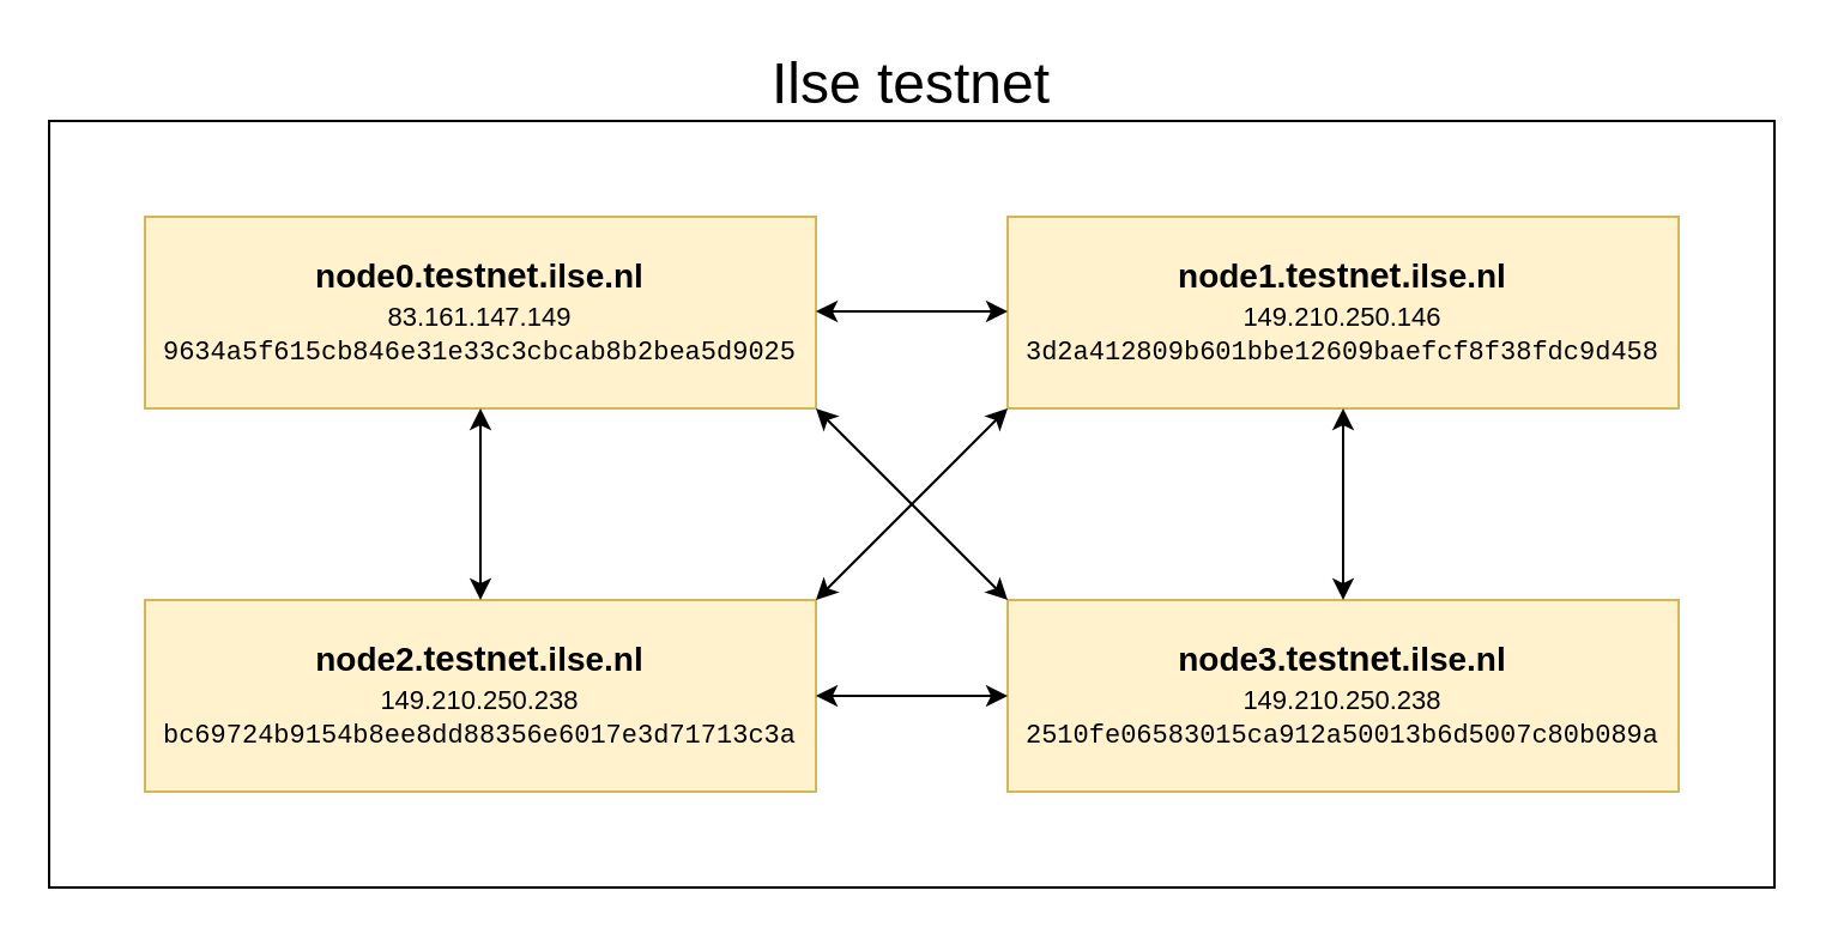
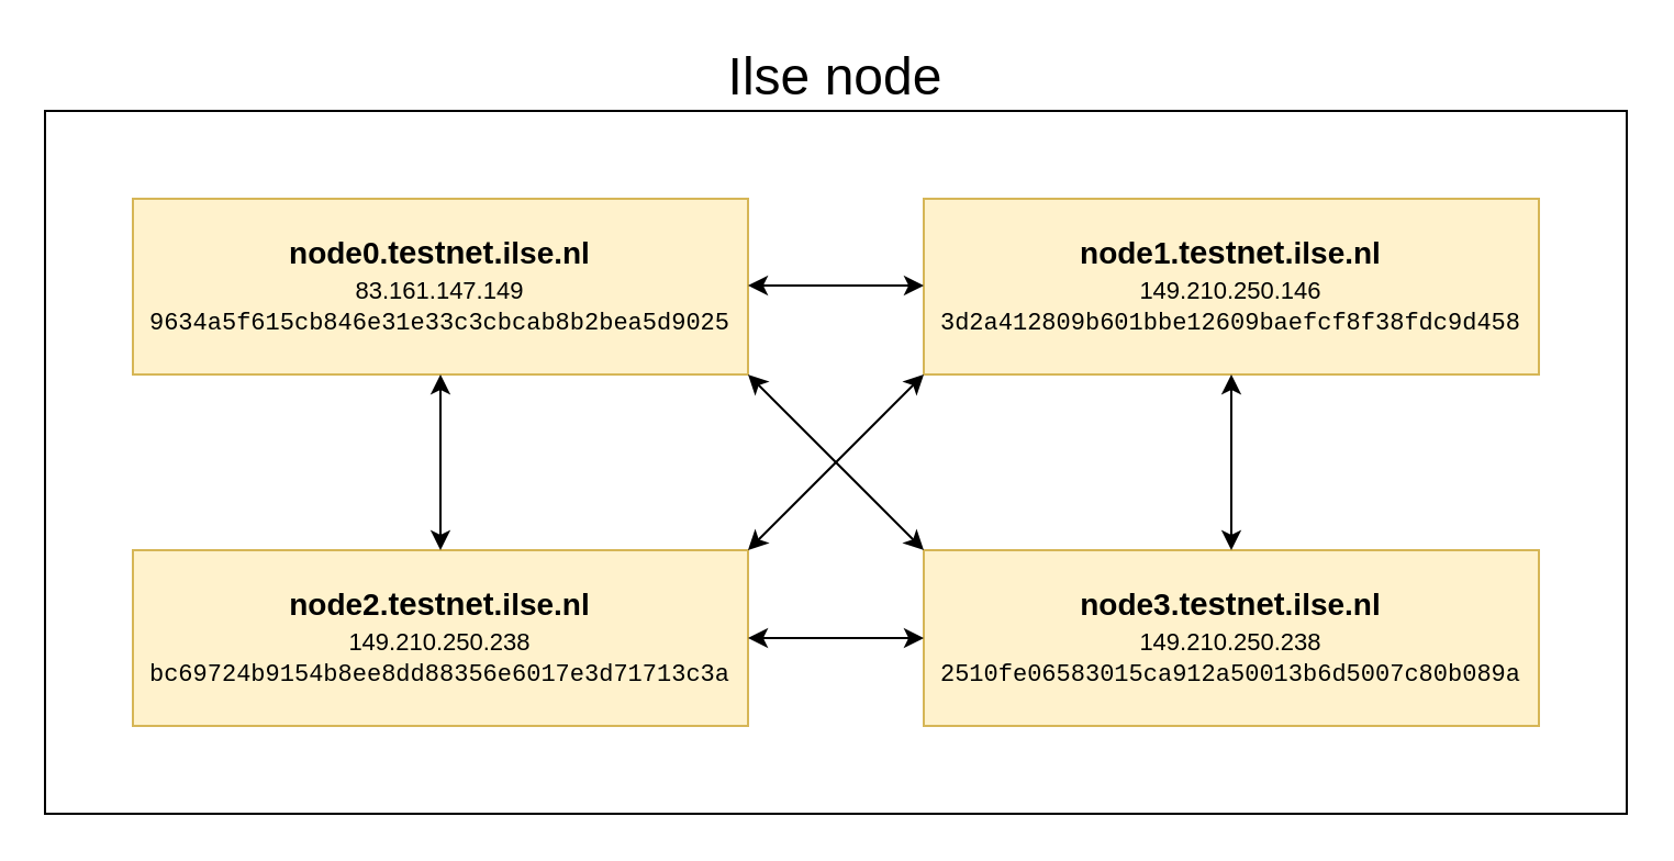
- <mxCell id="13" value="Ilse testnet" style="text;html=1;strokeColor=none;fillColor=none;align=center;verticalAlign=middle;whiteSpace=wrap;rounded=0;fontSize=24;" vertex="1" parent="1"><mxGeometry x="300" y="20" width="160" height="30" as="geometry" /></mxCell>
+ <mxCell id="13" value="Ilse node" style="text;html=1;strokeColor=none;fillColor=none;align=center;verticalAlign=middle;whiteSpace=wrap;rounded=0;fontSize=24;" vertex="1" parent="1"><mxGeometry x="300" y="20" width="160" height="30" as="geometry" /></mxCell>
